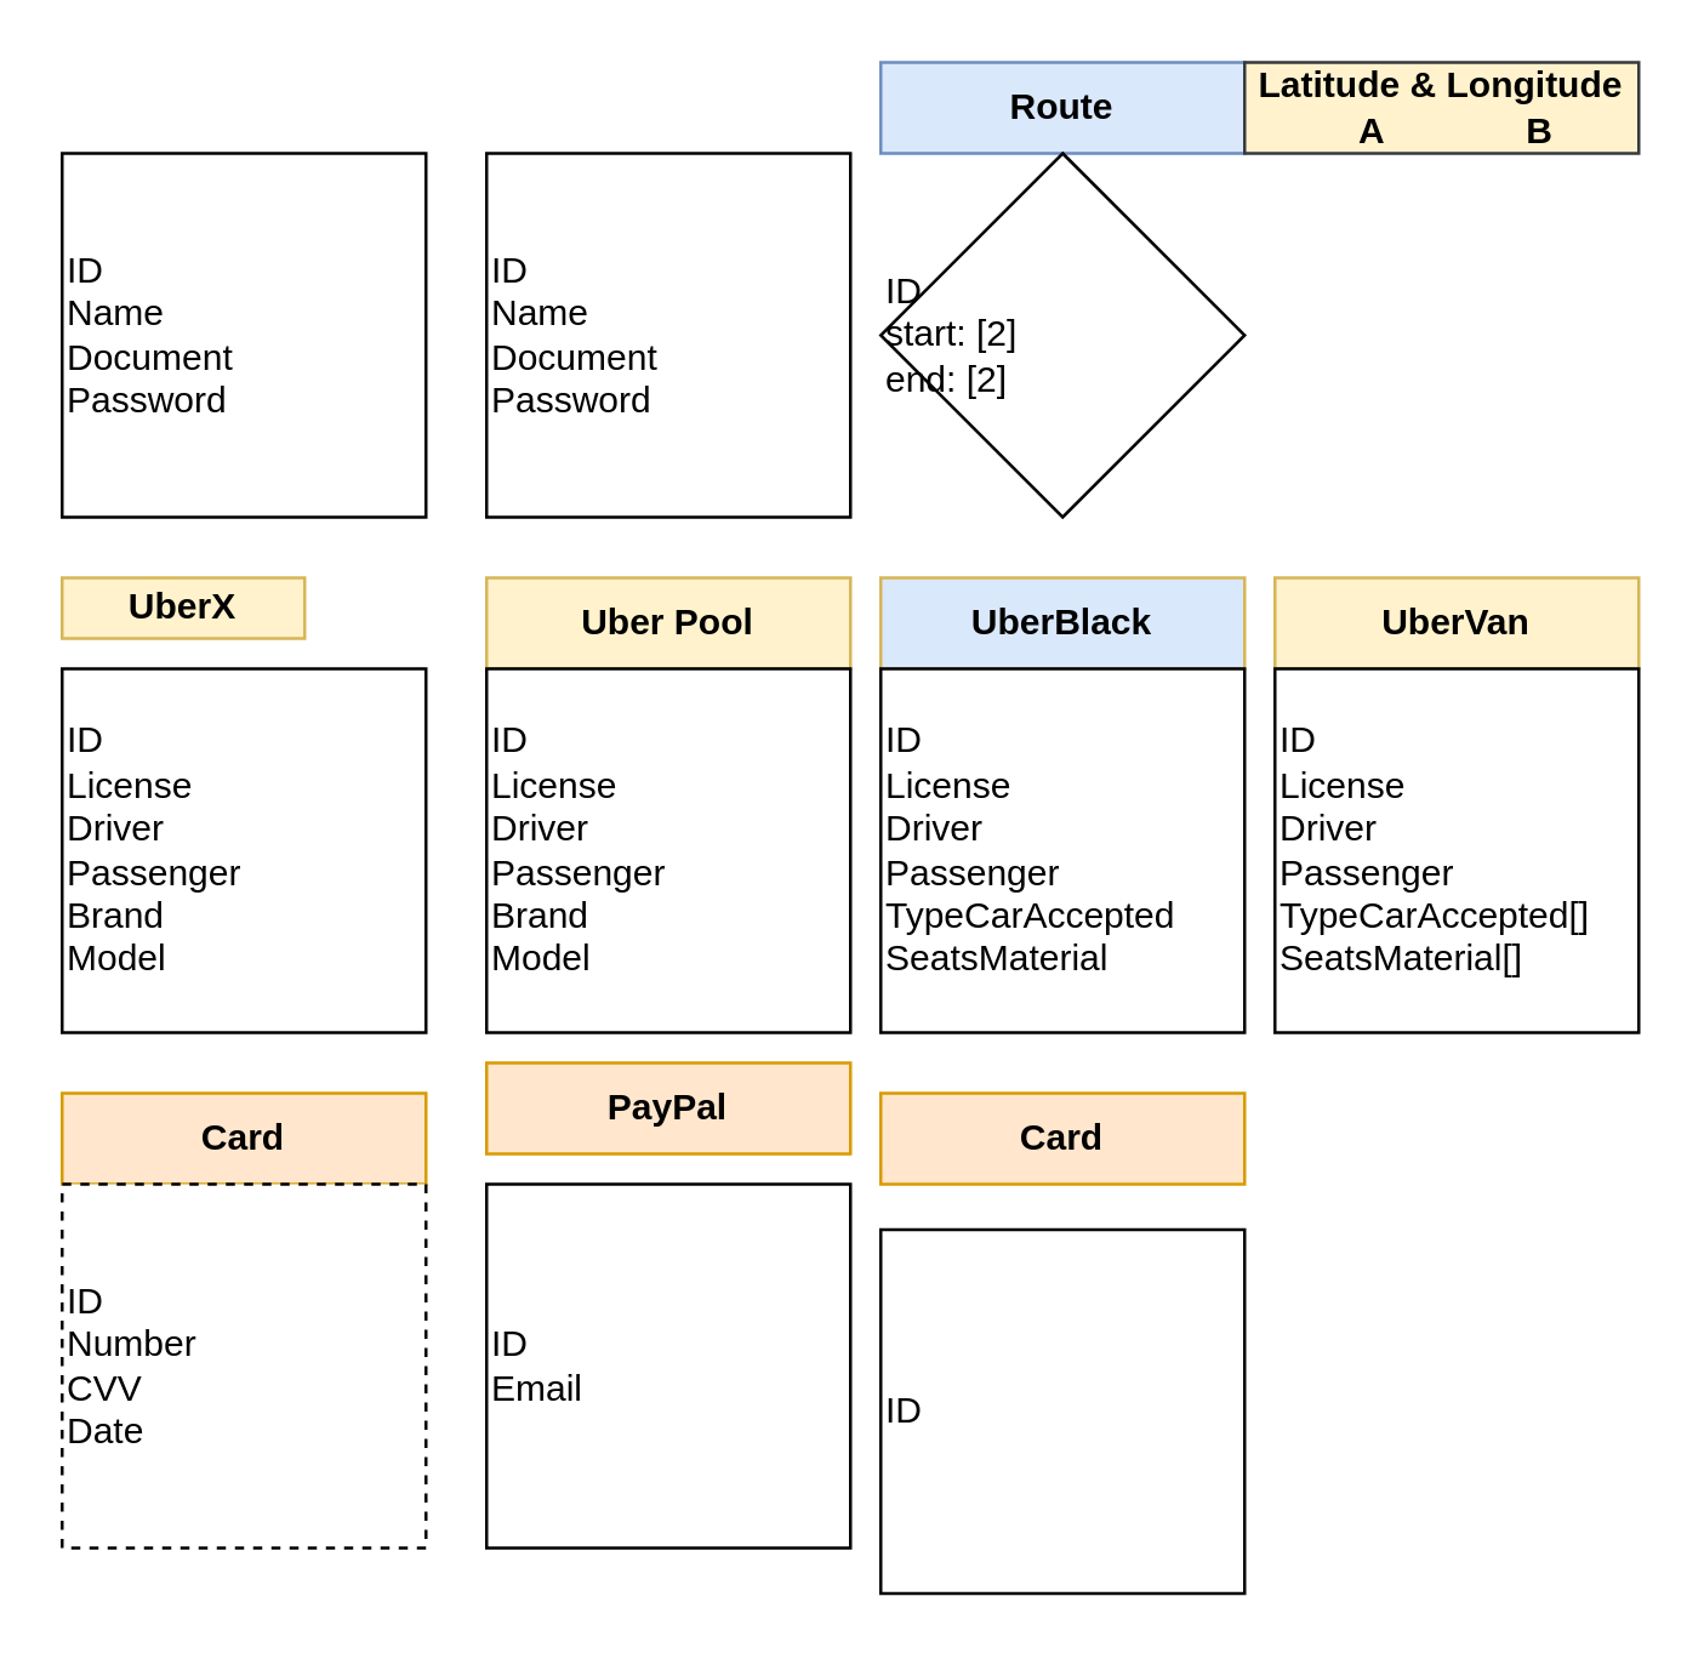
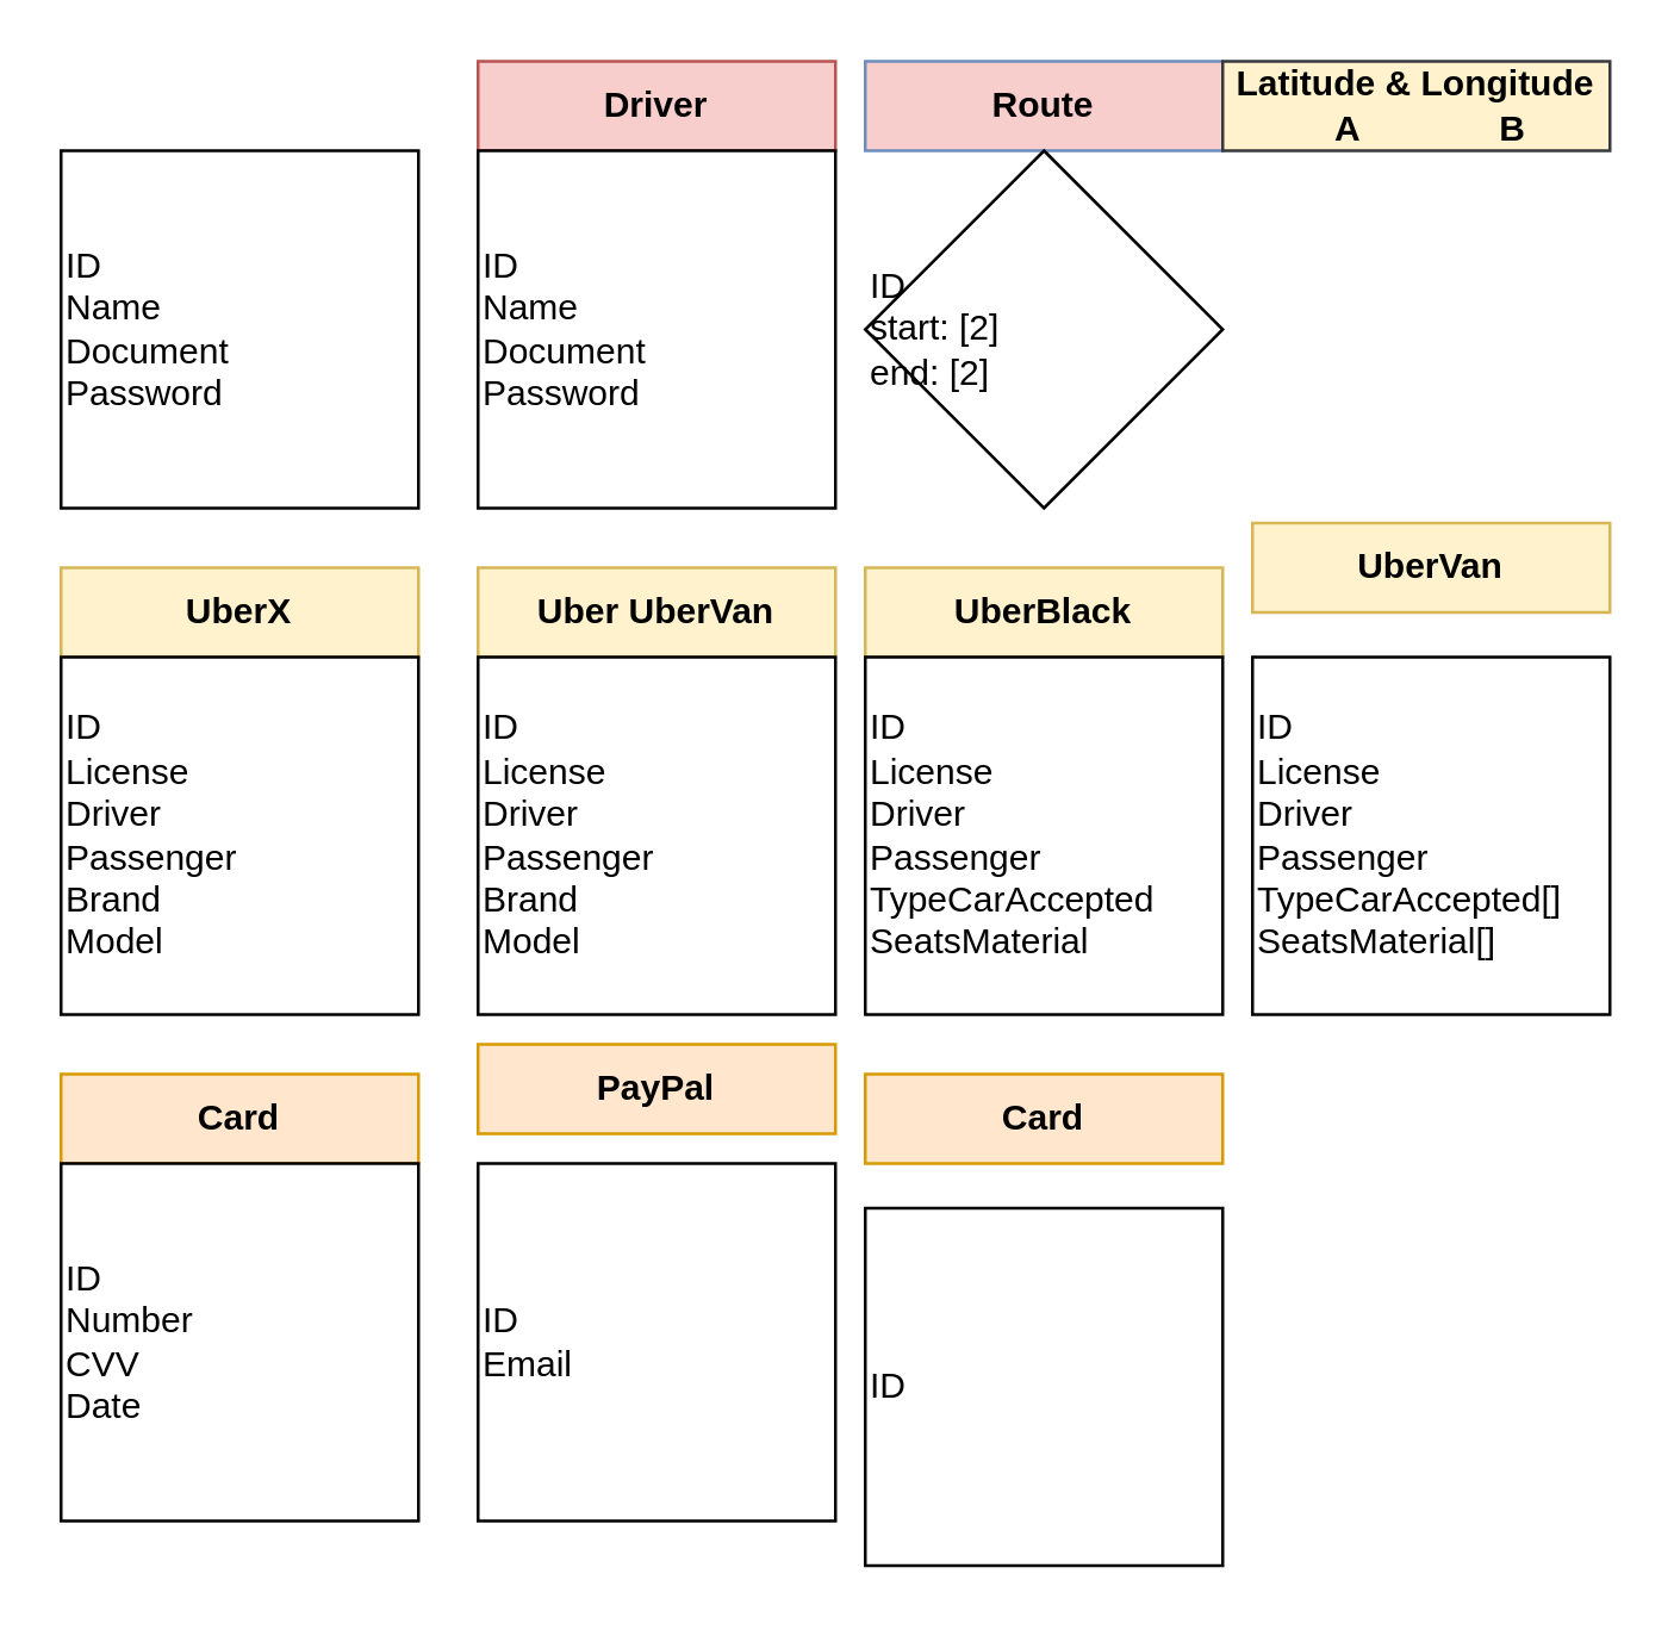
+ <mxCell id="3" value="Driver" style="rounded=0;whiteSpace=wrap;html=1;fillColor=#f8cecc;strokeColor=#b85450;fontStyle=1" parent="1" vertex="1"><mxGeometry x="160" y="20" width="120" height="30" as="geometry" /></mxCell>
- <mxCell id="5" value="Route" style="rounded=0;whiteSpace=wrap;html=1;fillColor=#dae8fc;strokeColor=#6c8ebf;fontStyle=1" parent="1" vertex="1"><mxGeometry x="290" y="20" width="120" height="30" as="geometry" /></mxCell>
+ <mxCell id="5" value="Route" style="rounded=0;whiteSpace=wrap;html=1;fillColor=#f8cecc;strokeColor=#6c8ebf;fontStyle=1;" parent="1" vertex="1"><mxGeometry x="290" y="20" width="120" height="30" as="geometry" /></mxCell>
- <mxCell id="7" value="UberX" style="rounded=0;whiteSpace=wrap;html=1;fillColor=#fff2cc;strokeColor=#d6b656;fontStyle=1" parent="1" vertex="1"><mxGeometry x="20" y="190" width="80" height="20" as="geometry" /></mxCell>
+ <mxCell id="7" value="UberX" style="rounded=0;whiteSpace=wrap;html=1;fillColor=#fff2cc;strokeColor=#d6b656;fontStyle=1" parent="1" vertex="1"><mxGeometry x="20" y="190" width="120" height="30" as="geometry" /></mxCell>
- <mxCell id="9" value="Uber Pool" style="rounded=0;whiteSpace=wrap;html=1;align=center;fillColor=#fff2cc;strokeColor=#d6b656;fontStyle=1" parent="1" vertex="1"><mxGeometry x="160" y="190" width="120" height="30" as="geometry" /></mxCell>
+ <mxCell id="9" value="Uber UberVan" style="rounded=0;whiteSpace=wrap;html=1;align=center;fillColor=#fff2cc;strokeColor=#d6b656;fontStyle=1" parent="1" vertex="1"><mxGeometry x="160" y="190" width="120" height="30" as="geometry" /></mxCell>
- <mxCell id="11" value="UberBlack" style="rounded=0;whiteSpace=wrap;html=1;align=center;fillColor=#dae8fc;strokeColor=#d6b656;fontStyle=1;" parent="1" vertex="1"><mxGeometry x="290" y="190" width="120" height="30" as="geometry" /></mxCell>
+ <mxCell id="11" value="UberBlack" style="rounded=0;whiteSpace=wrap;html=1;align=center;fillColor=#fff2cc;strokeColor=#d6b656;fontStyle=1" parent="1" vertex="1"><mxGeometry x="290" y="190" width="120" height="30" as="geometry" /></mxCell>
- <mxCell id="13" value="UberVan" style="rounded=0;whiteSpace=wrap;html=1;align=center;fillColor=#fff2cc;strokeColor=#d6b656;fontStyle=1" parent="1" vertex="1"><mxGeometry x="420" y="190" width="120" height="30" as="geometry" /></mxCell>
+ <mxCell id="13" value="UberVan" style="rounded=0;whiteSpace=wrap;html=1;align=center;fillColor=#fff2cc;strokeColor=#d6b656;fontStyle=1" parent="1" vertex="1"><mxGeometry x="420" y="175" width="120" height="30" as="geometry" /></mxCell>
- <mxCell id="16" value="ID&lt;br&gt;Number&lt;br&gt;CVV&lt;br&gt;Date" style="whiteSpace=wrap;html=1;aspect=fixed;align=left;dashed=1;" parent="1" vertex="1"><mxGeometry x="20" y="390" width="120" height="120" as="geometry" /></mxCell>
+ <mxCell id="16" value="ID&lt;br&gt;Number&lt;br&gt;CVV&lt;br&gt;Date" style="whiteSpace=wrap;html=1;aspect=fixed;align=left;" parent="1" vertex="1"><mxGeometry x="20" y="390" width="120" height="120" as="geometry" /></mxCell>
